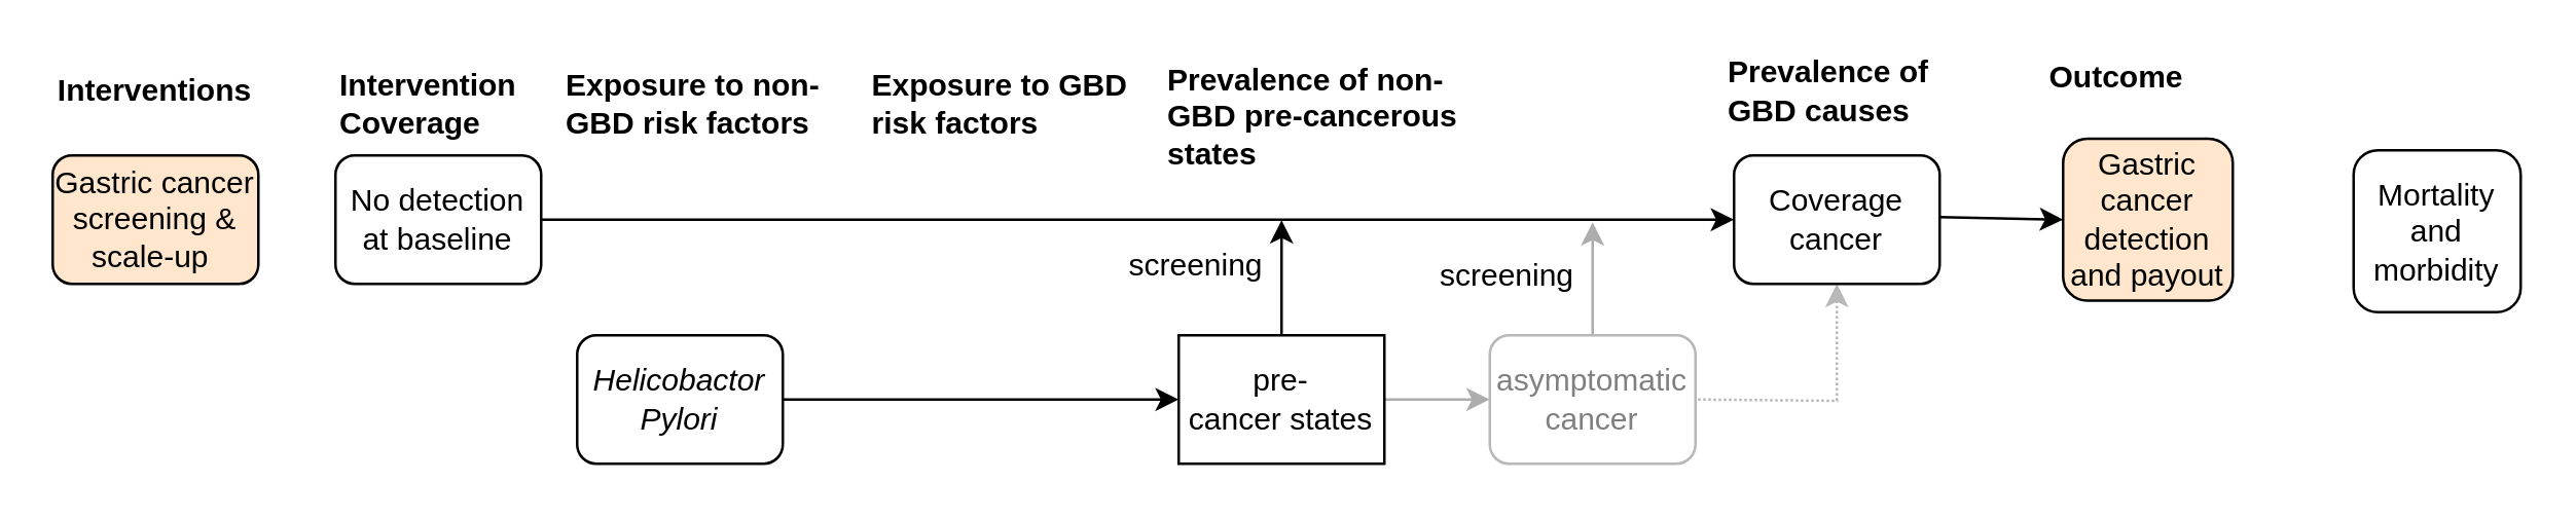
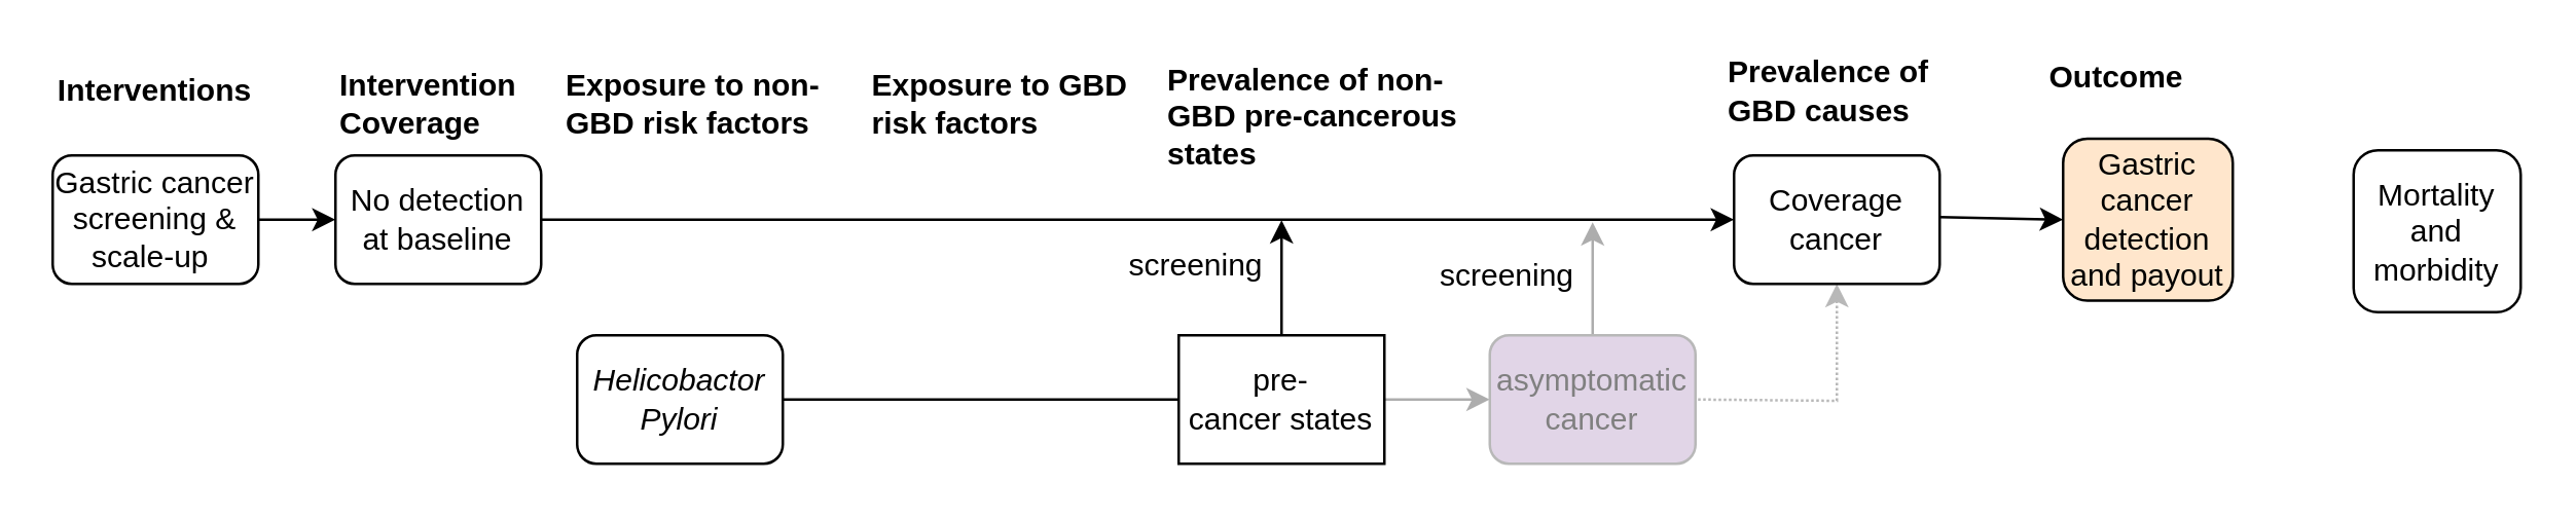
- <mxCell id="7" value="Gastric cancer screening &amp;amp; scale-up&amp;nbsp;" style="rounded=1;whiteSpace=wrap;html=1;fillColor=#ffe6cc;" parent="1" vertex="1"><mxGeometry x="20" y="60" width="80" height="50" as="geometry" /></mxCell>
+ <mxCell id="7" value="Gastric cancer screening &amp;amp; scale-up&amp;nbsp;" style="rounded=1;whiteSpace=wrap;html=1;" parent="1" vertex="1"><mxGeometry x="20" y="60" width="80" height="50" as="geometry" /></mxCell>
+ <mxCell id="6" style="edgeStyle=orthogonalEdgeStyle;rounded=0;orthogonalLoop=1;jettySize=auto;html=1;exitX=1;exitY=0.5;exitDx=0;exitDy=0;entryX=0;entryY=0.5;entryDx=0;entryDy=0;" parent="1" source="7" target="8" edge="1"><mxGeometry relative="1" as="geometry" /></mxCell>
- <mxCell id="10" style="edgeStyle=orthogonalEdgeStyle;rounded=0;orthogonalLoop=1;jettySize=auto;html=1;exitX=1;exitY=0.5;exitDx=0;exitDy=0;entryX=0;entryY=0.5;entryDx=0;entryDy=0;" parent="1" source="11" target="17" edge="1"><mxGeometry relative="1" as="geometry" /></mxCell>
+ <mxCell id="10" style="edgeStyle=orthogonalEdgeStyle;rounded=0;orthogonalLoop=1;jettySize=auto;html=1;exitX=1;exitY=0.5;exitDx=0;exitDy=0;entryX=0;entryY=0.5;entryDx=0;entryDy=0;endArrow=none;" parent="1" source="11" target="17" edge="1"><mxGeometry relative="1" as="geometry" /></mxCell>
- <mxCell id="24" value="&lt;font color=&quot;#808080&quot;&gt;asymptomatic cancer&lt;/font&gt;" style="rounded=1;whiteSpace=wrap;html=1;strokeColor=#B8B8B8;" vertex="1" parent="1"><mxGeometry x="579" y="130" width="80" height="50" as="geometry" /></mxCell>
+ <mxCell id="24" value="&lt;font color=&quot;#808080&quot;&gt;asymptomatic cancer&lt;/font&gt;" style="rounded=1;whiteSpace=wrap;html=1;strokeColor=#B8B8B8;fillColor=#e1d5e7;" vertex="1" parent="1"><mxGeometry x="579" y="130" width="80" height="50" as="geometry" /></mxCell>
